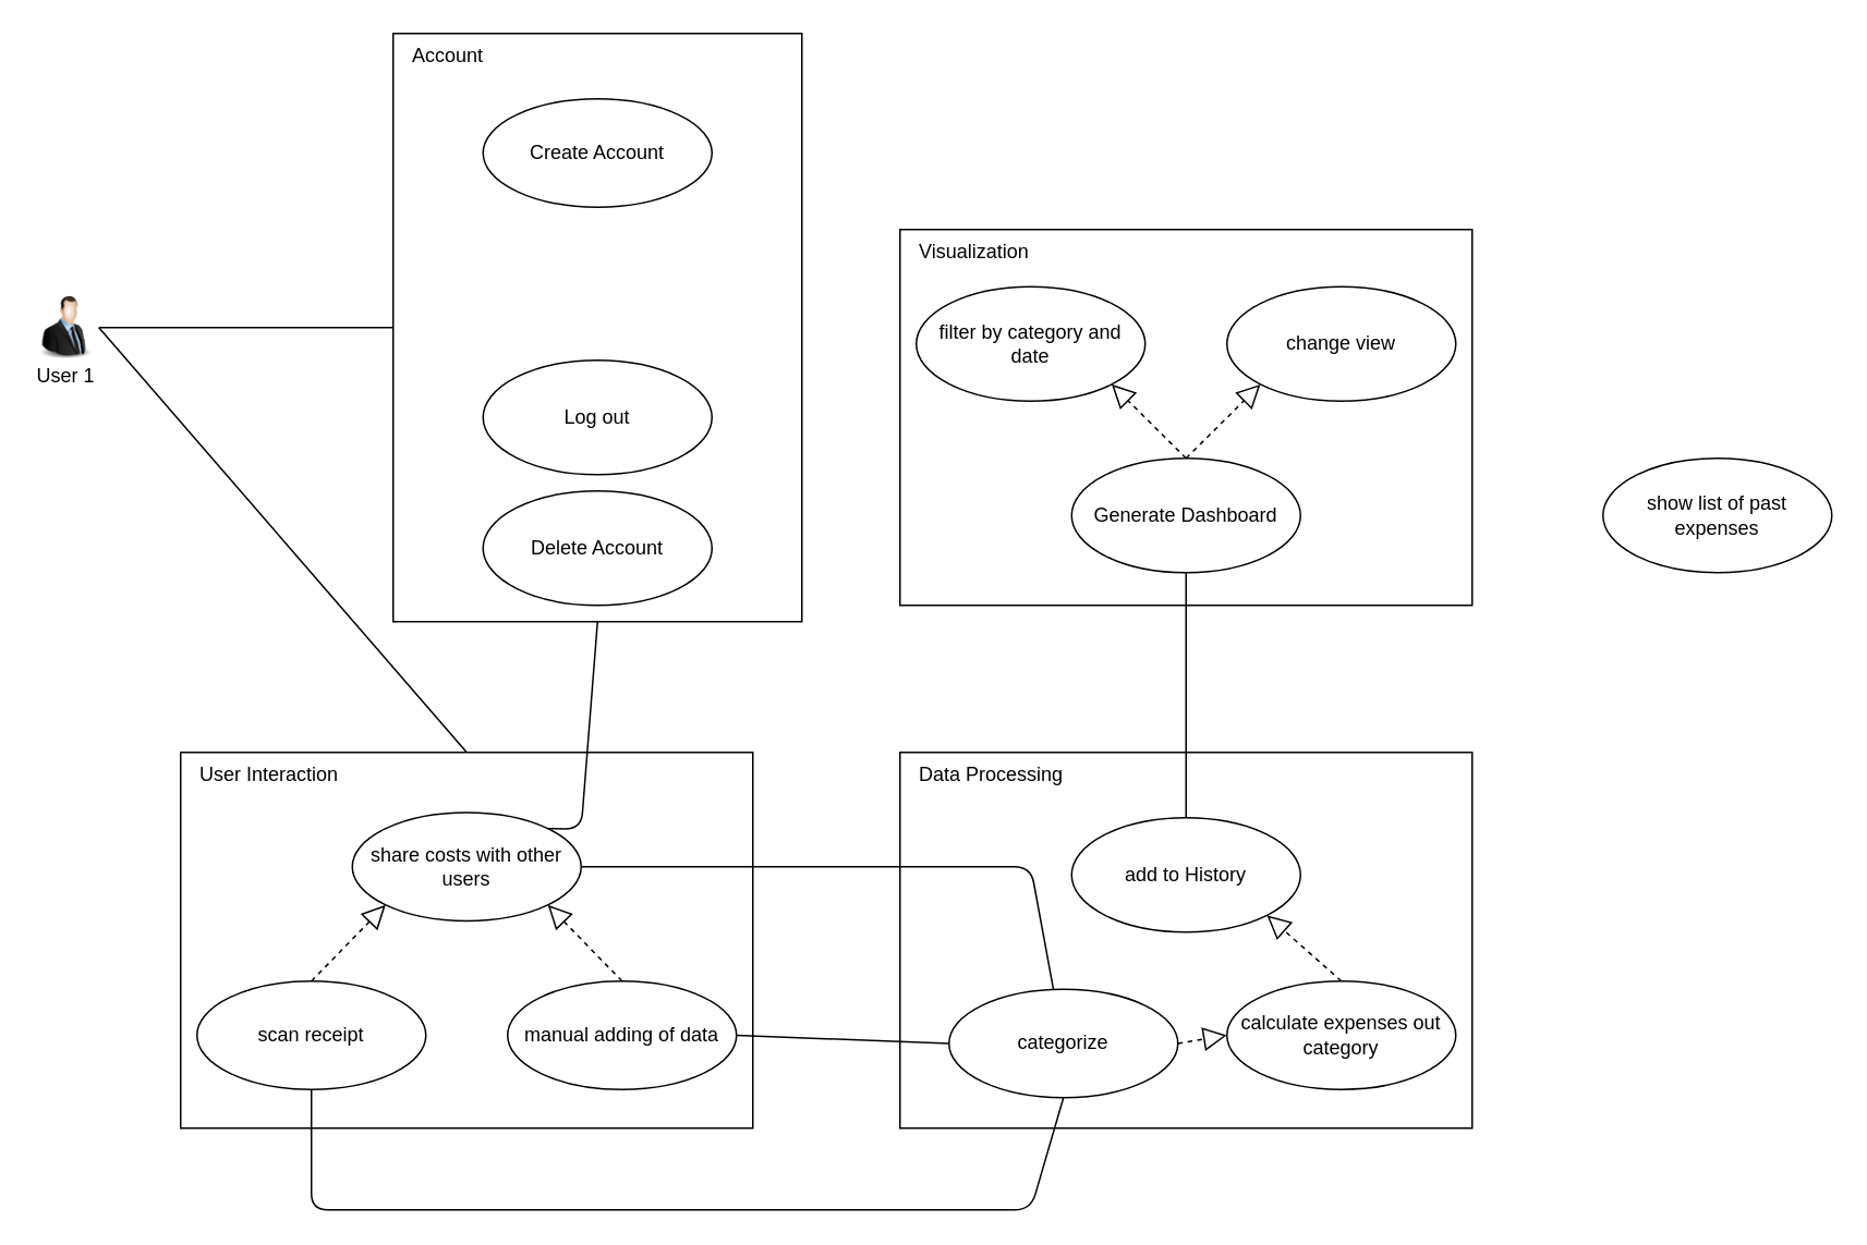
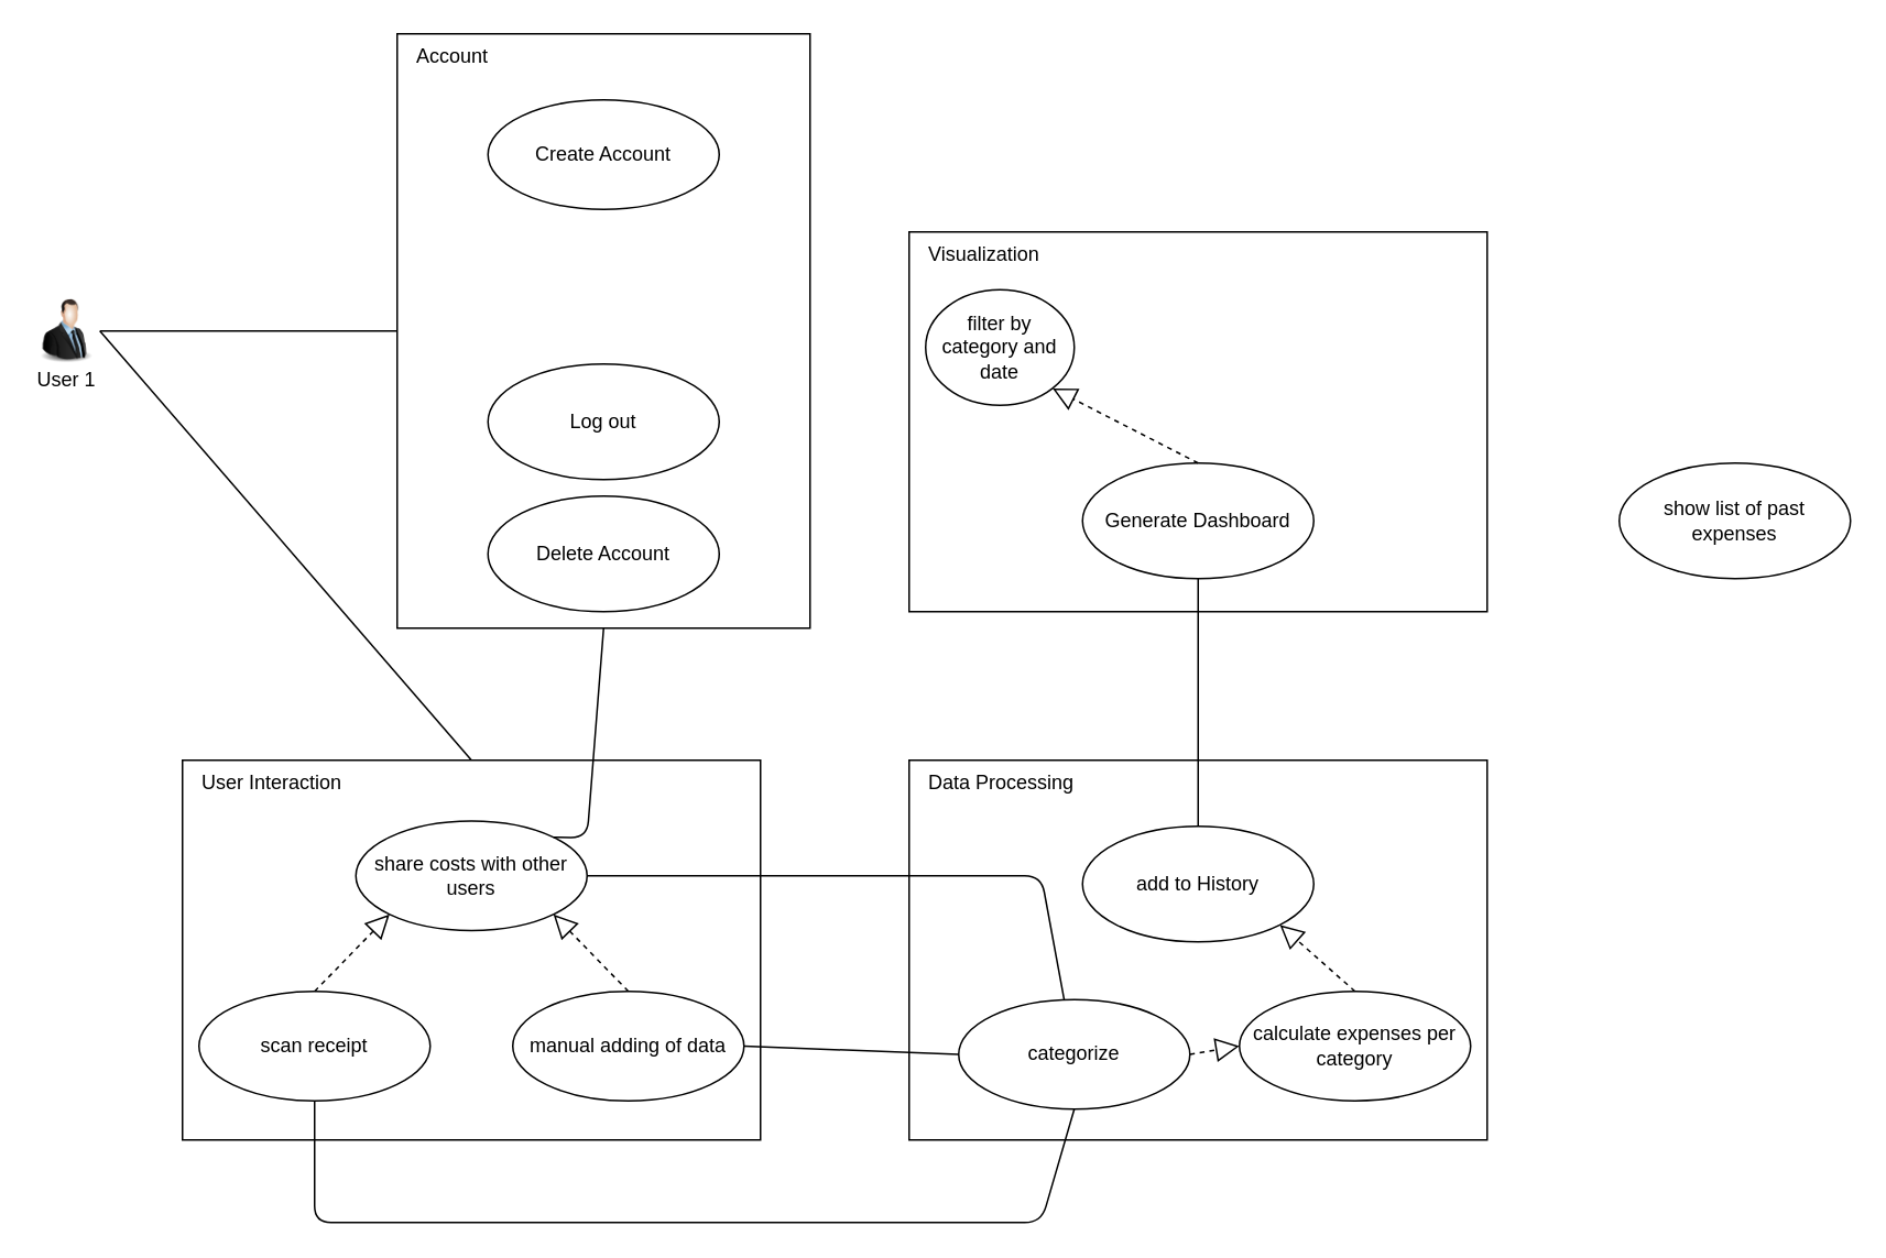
- <mxCell id="33" value="filter by category and date" style="ellipse;whiteSpace=wrap;html=1;" vertex="1" parent="1"><mxGeometry x="560" y="175" width="140" height="70" as="geometry" /></mxCell>
+ <mxCell id="33" value="filter by category and date" style="ellipse;whiteSpace=wrap;html=1;" vertex="1" parent="1"><mxGeometry x="560" y="175" width="90" height="70" as="geometry" /></mxCell>
- <mxCell id="27" value="change view" style="ellipse;whiteSpace=wrap;html=1;" vertex="1" parent="1"><mxGeometry x="750" y="175" width="140" height="70" as="geometry" /></mxCell>
- <mxCell id="32" value="" style="endArrow=block;dashed=1;endFill=0;endSize=12;html=1;exitX=0.5;exitY=0;exitDx=0;exitDy=0;entryX=0;entryY=1;entryDx=0;entryDy=0;" edge="1" parent="1" source="28" target="27"><mxGeometry width="160" relative="1" as="geometry"><mxPoint x="830" y="609.996" as="sourcePoint" /><mxPoint x="784.919" y="569.536" as="targetPoint" /></mxGeometry></mxCell>
- <mxCell id="20" value="calculate expenses out category" style="ellipse;whiteSpace=wrap;html=1;" vertex="1" parent="1"><mxGeometry x="750" y="599.996" width="140" height="66.316" as="geometry" /></mxCell>
+ <mxCell id="20" value="calculate expenses per category" style="ellipse;whiteSpace=wrap;html=1;" vertex="1" parent="1"><mxGeometry x="750" y="599.996" width="140" height="66.316" as="geometry" /></mxCell>
